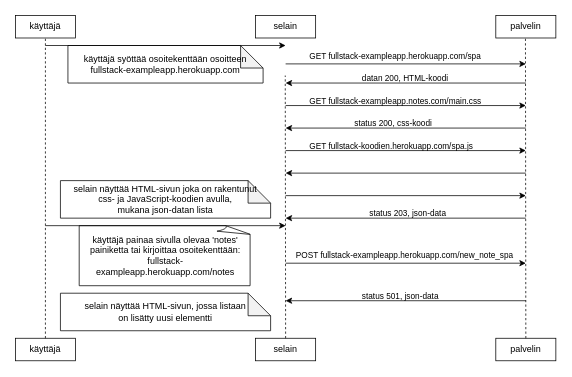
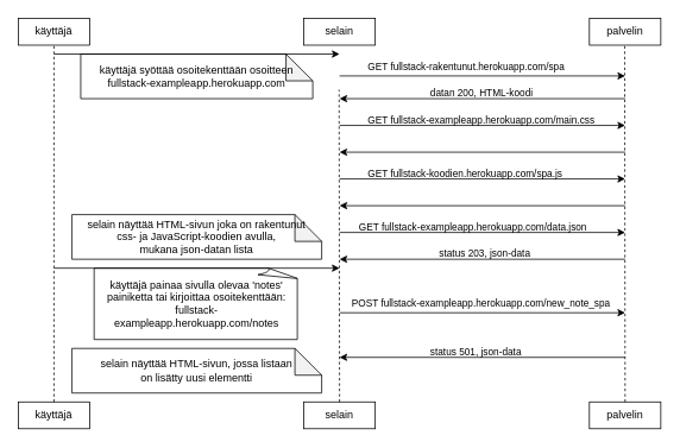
- <mxCell id="20" value="&lt;span style=&quot;color: rgb(0 , 0 , 0) ; font-family: &amp;#34;helvetica&amp;#34; ; font-size: 11px ; font-style: normal ; font-weight: 400 ; letter-spacing: normal ; text-align: center ; text-indent: 0px ; text-transform: none ; word-spacing: 0px ; background-color: rgb(255 , 255 , 255) ; display: inline ; float: none&quot;&gt;GET fullstack-exampleapp.herokuapp.com/spa&lt;/span&gt;" style="text;whiteSpace=wrap;html=1;" vertex="1" parent="1"><mxGeometry x="410" y="60" width="290" height="30" as="geometry" /></mxCell>
+ <mxCell id="20" value="&lt;span style=&quot;color: rgb(0 , 0 , 0) ; font-family: &amp;#34;helvetica&amp;#34; ; font-size: 11px ; font-style: normal ; font-weight: 400 ; letter-spacing: normal ; text-align: center ; text-indent: 0px ; text-transform: none ; word-spacing: 0px ; background-color: rgb(255 , 255 , 255) ; display: inline ; float: none&quot;&gt;GET fullstack-rakentunut.herokuapp.com/spa&lt;/span&gt;" style="text;whiteSpace=wrap;html=1;" vertex="1" parent="1"><mxGeometry x="410" y="60" width="290" height="30" as="geometry" /></mxCell>
- <mxCell id="7" value="&lt;meta charset=&quot;utf-8&quot;&gt;&lt;span style=&quot;color: rgb(0, 0, 0); font-family: helvetica; font-size: 11px; font-style: normal; font-weight: 400; letter-spacing: normal; text-align: center; text-indent: 0px; text-transform: none; word-spacing: 0px; background-color: rgb(255, 255, 255); display: inline; float: none;&quot;&gt;GET fullstack-exampleapp.notes.com/main.css&lt;/span&gt;" style="text;whiteSpace=wrap;html=1;" vertex="1" parent="1"><mxGeometry x="410" y="120" width="280" height="30" as="geometry" /></mxCell>
+ <mxCell id="7" value="&lt;meta charset=&quot;utf-8&quot;&gt;&lt;span style=&quot;color: rgb(0, 0, 0); font-family: helvetica; font-size: 11px; font-style: normal; font-weight: 400; letter-spacing: normal; text-align: center; text-indent: 0px; text-transform: none; word-spacing: 0px; background-color: rgb(255, 255, 255); display: inline; float: none;&quot;&gt;GET fullstack-exampleapp.herokuapp.com/main.css&lt;/span&gt;" style="text;whiteSpace=wrap;html=1;" vertex="1" parent="1"><mxGeometry x="410" y="120" width="280" height="30" as="geometry" /></mxCell>
- <mxCell id="24" value="&lt;meta charset=&quot;utf-8&quot;&gt;&lt;span style=&quot;color: rgb(0, 0, 0); font-family: helvetica; font-size: 11px; font-style: normal; font-weight: 400; letter-spacing: normal; text-align: center; text-indent: 0px; text-transform: none; word-spacing: 0px; background-color: rgb(255, 255, 255); display: inline; float: none;&quot;&gt;status 200, css-koodi&lt;/span&gt;" style="text;whiteSpace=wrap;html=1;" vertex="1" parent="1"><mxGeometry x="470" y="150" width="130" height="30" as="geometry" /></mxCell>
+ <mxCell id="5" value="&lt;meta charset=&quot;utf-8&quot;&gt;&lt;span style=&quot;color: rgb(0, 0, 0); font-family: helvetica; font-size: 11px; font-style: normal; font-weight: 400; letter-spacing: normal; text-align: center; text-indent: 0px; text-transform: none; word-spacing: 0px; background-color: rgb(255, 255, 255); display: inline; float: none;&quot;&gt;GET fullstack-exampleapp.herokuapp.com/data.json&lt;/span&gt;" style="text;whiteSpace=wrap;html=1;" vertex="1" parent="1"><mxGeometry x="400" y="240" width="280" height="30" as="geometry" /></mxCell>
